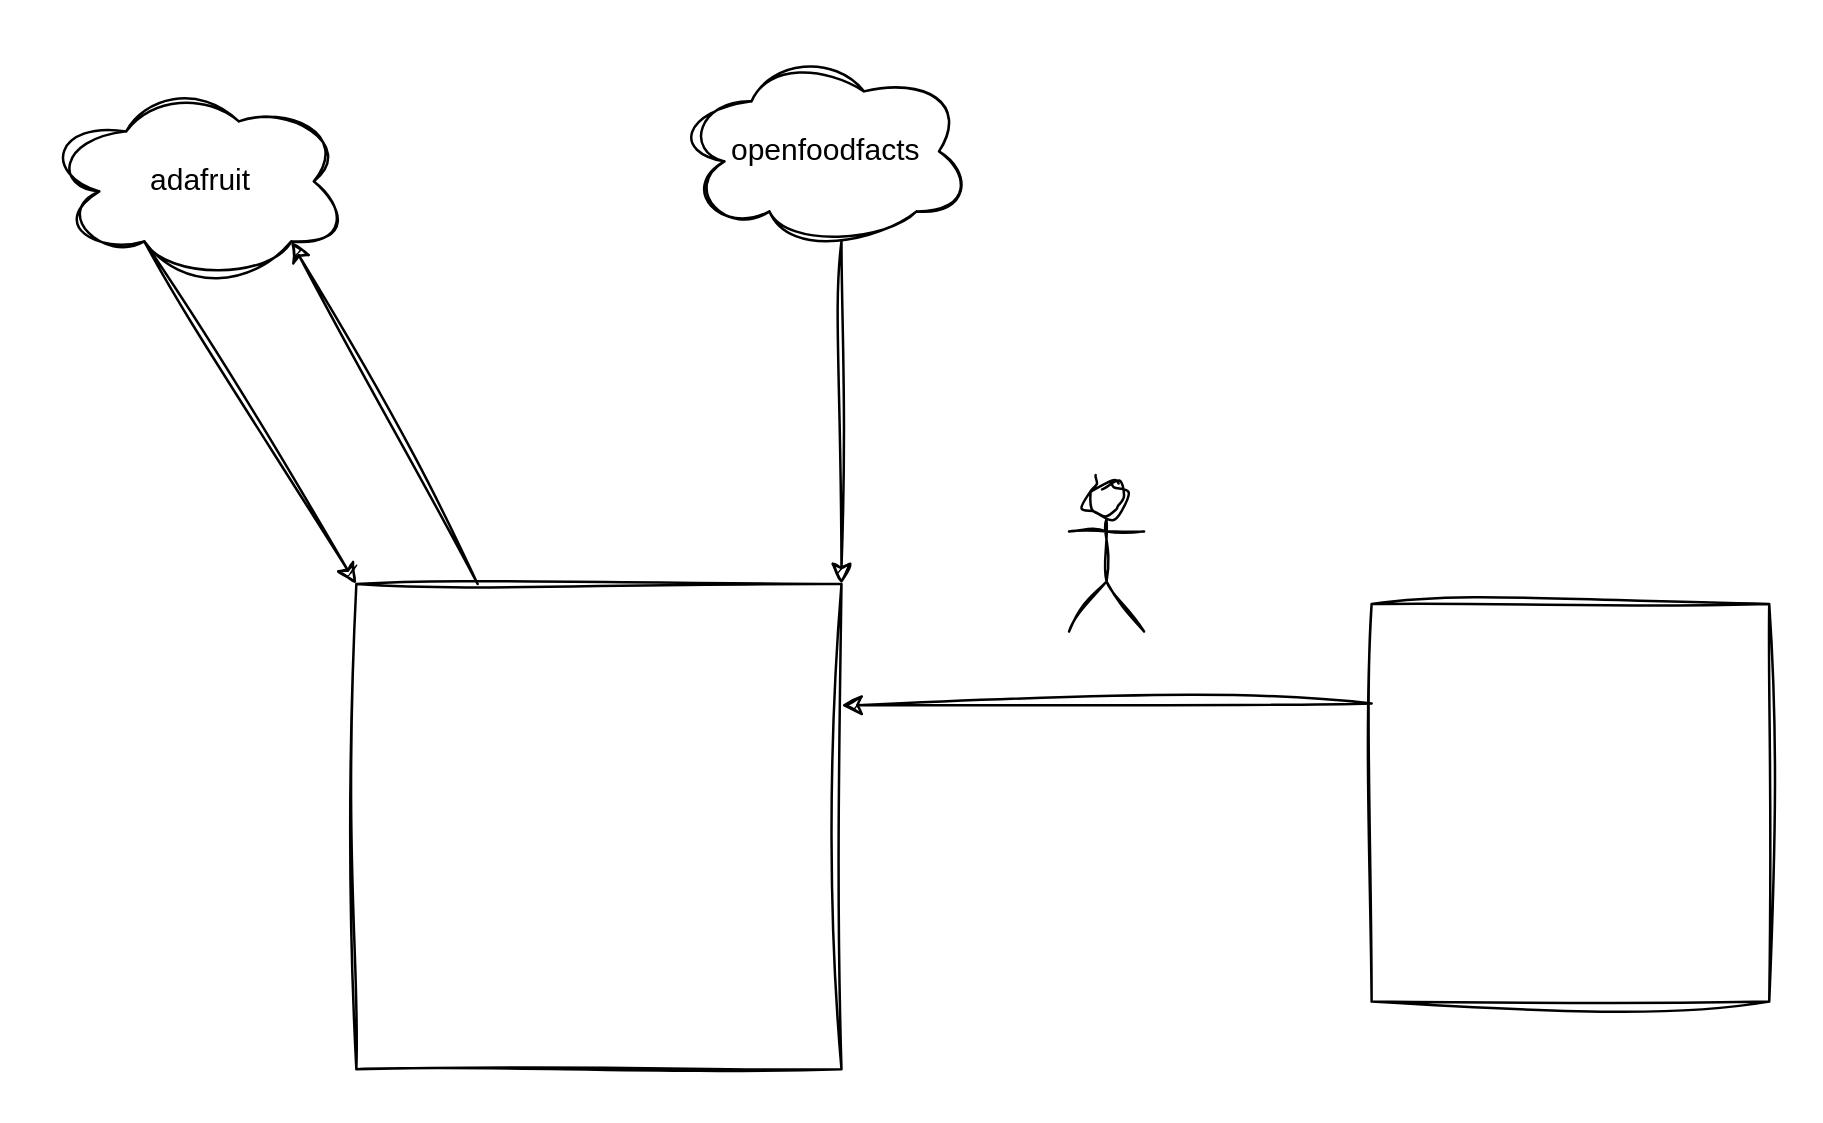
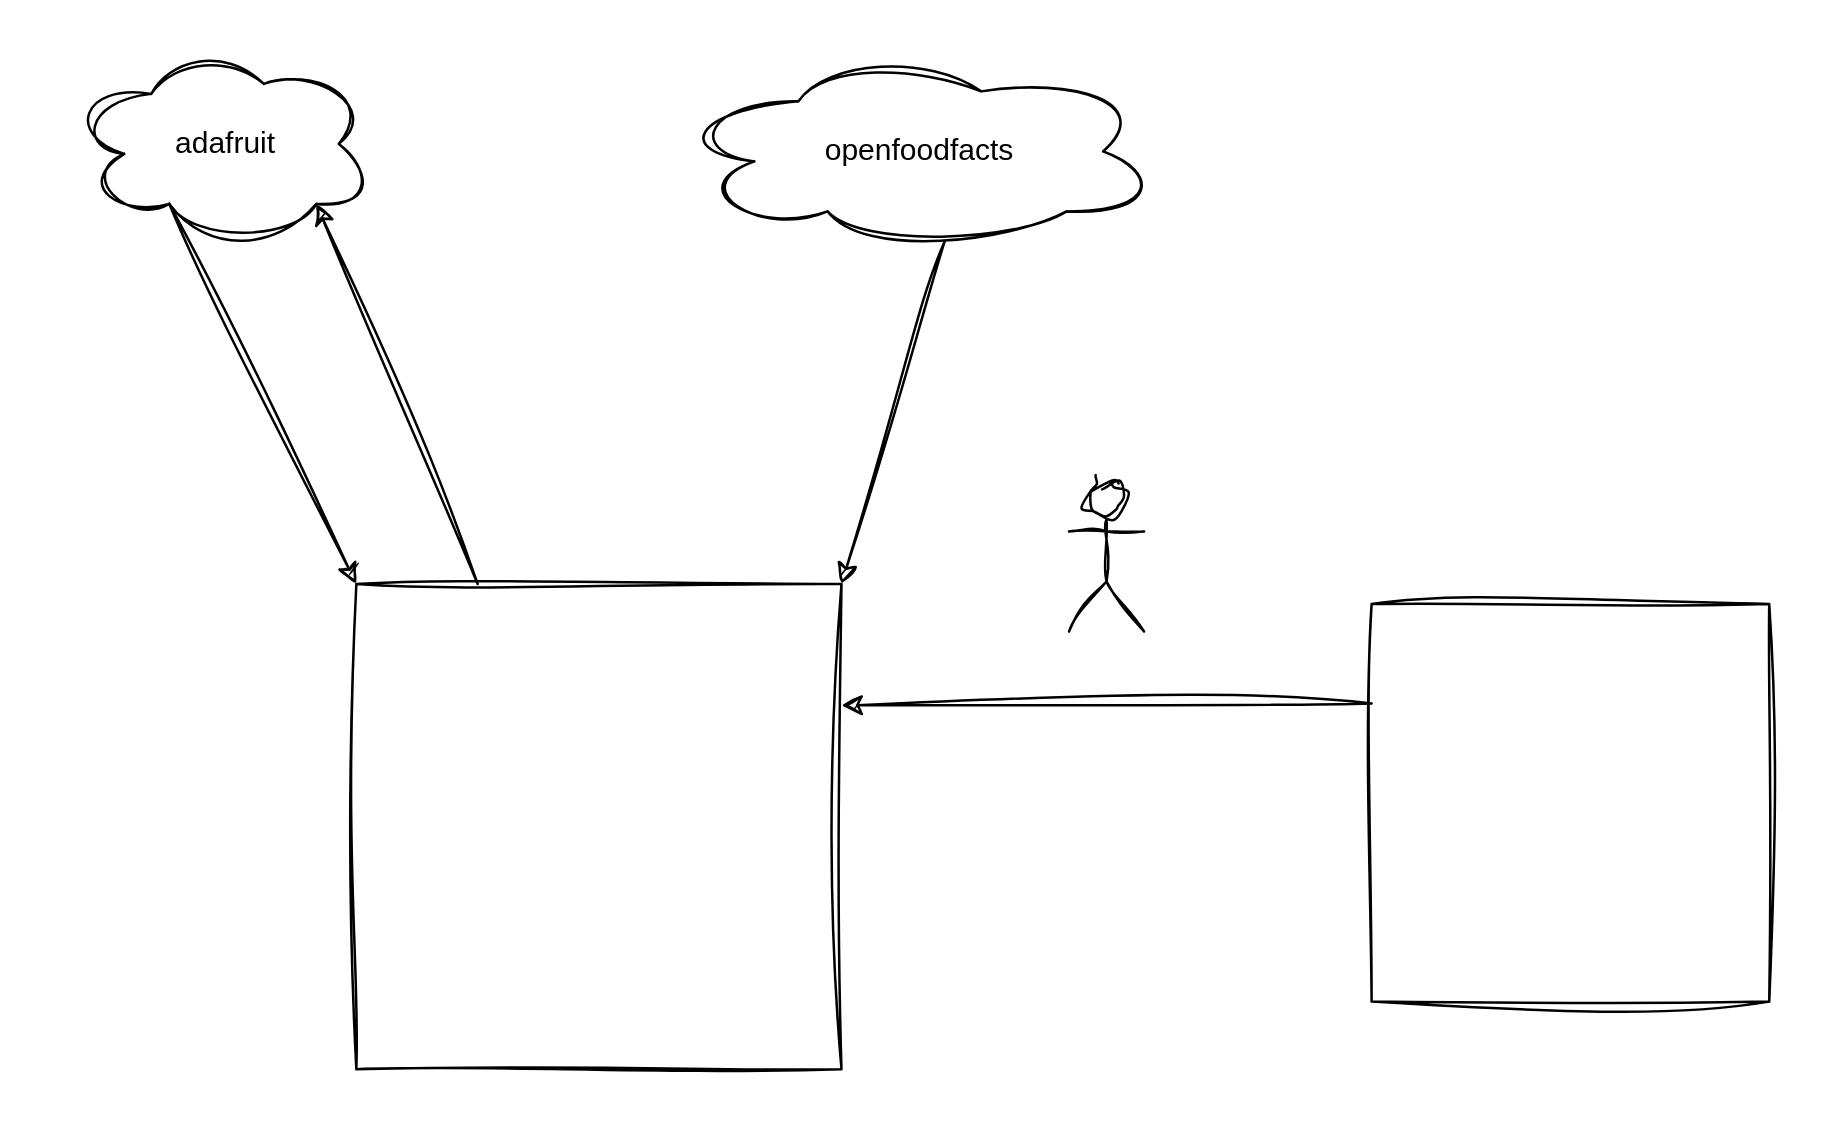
- <mxCell id="3" value="openfoodfacts" style="ellipse;shape=cloud;whiteSpace=wrap;html=1;sketch=1;curveFitting=1;jiggle=2;labelBackgroundColor=none;" vertex="1" parent="1"><mxGeometry x="270" y="20" width="120" height="80" as="geometry" /></mxCell>
+ <mxCell id="3" value="openfoodfacts" style="ellipse;shape=cloud;whiteSpace=wrap;html=1;sketch=1;curveFitting=1;jiggle=2;labelBackgroundColor=none;" vertex="1" parent="1"><mxGeometry x="270" y="20" width="195" height="80" as="geometry" /></mxCell>
- <mxCell id="2" value="adafruit" style="ellipse;shape=cloud;whiteSpace=wrap;html=1;sketch=1;curveFitting=1;jiggle=2;labelBackgroundColor=none;" vertex="1" parent="1"><mxGeometry x="20" y="32" width="120" height="80" as="geometry" /></mxCell>
+ <mxCell id="2" value="adafruit" style="ellipse;shape=cloud;whiteSpace=wrap;html=1;sketch=1;curveFitting=1;jiggle=2;labelBackgroundColor=none;" vertex="1" parent="1"><mxGeometry x="30" y="17" width="120" height="80" as="geometry" /></mxCell>
